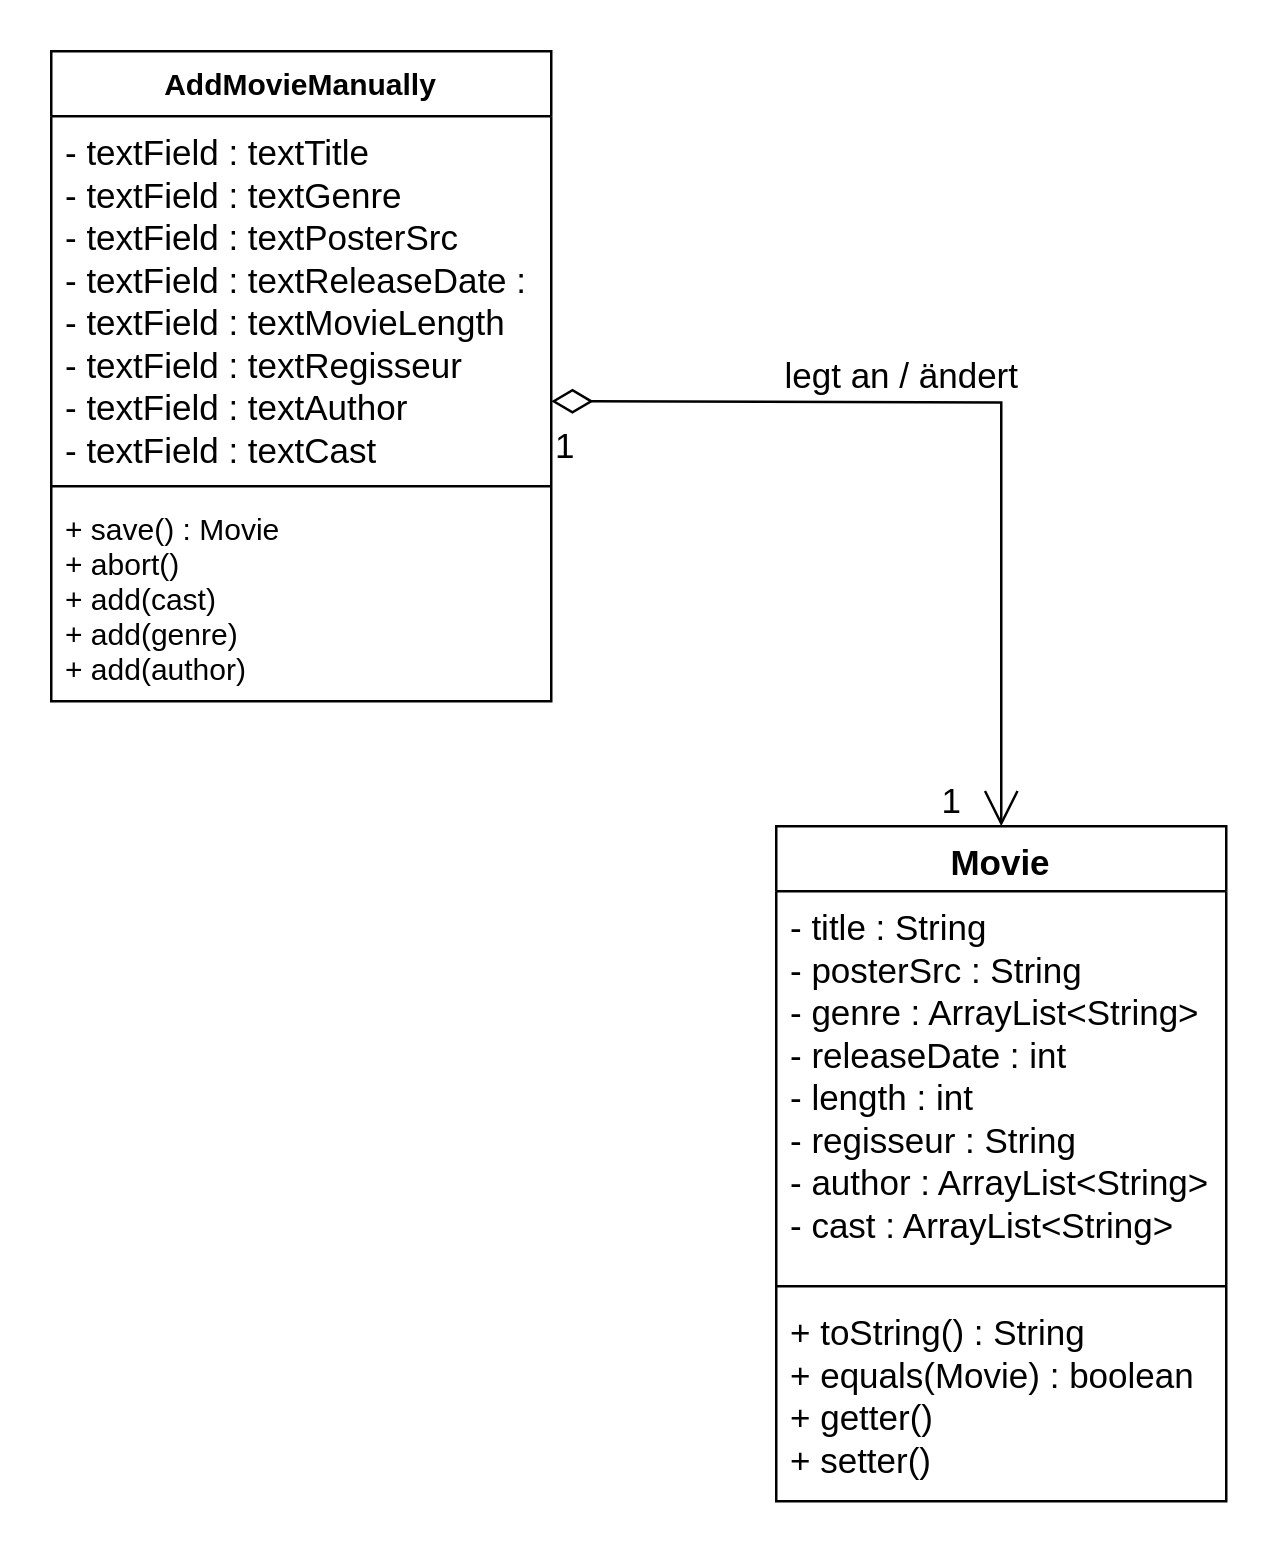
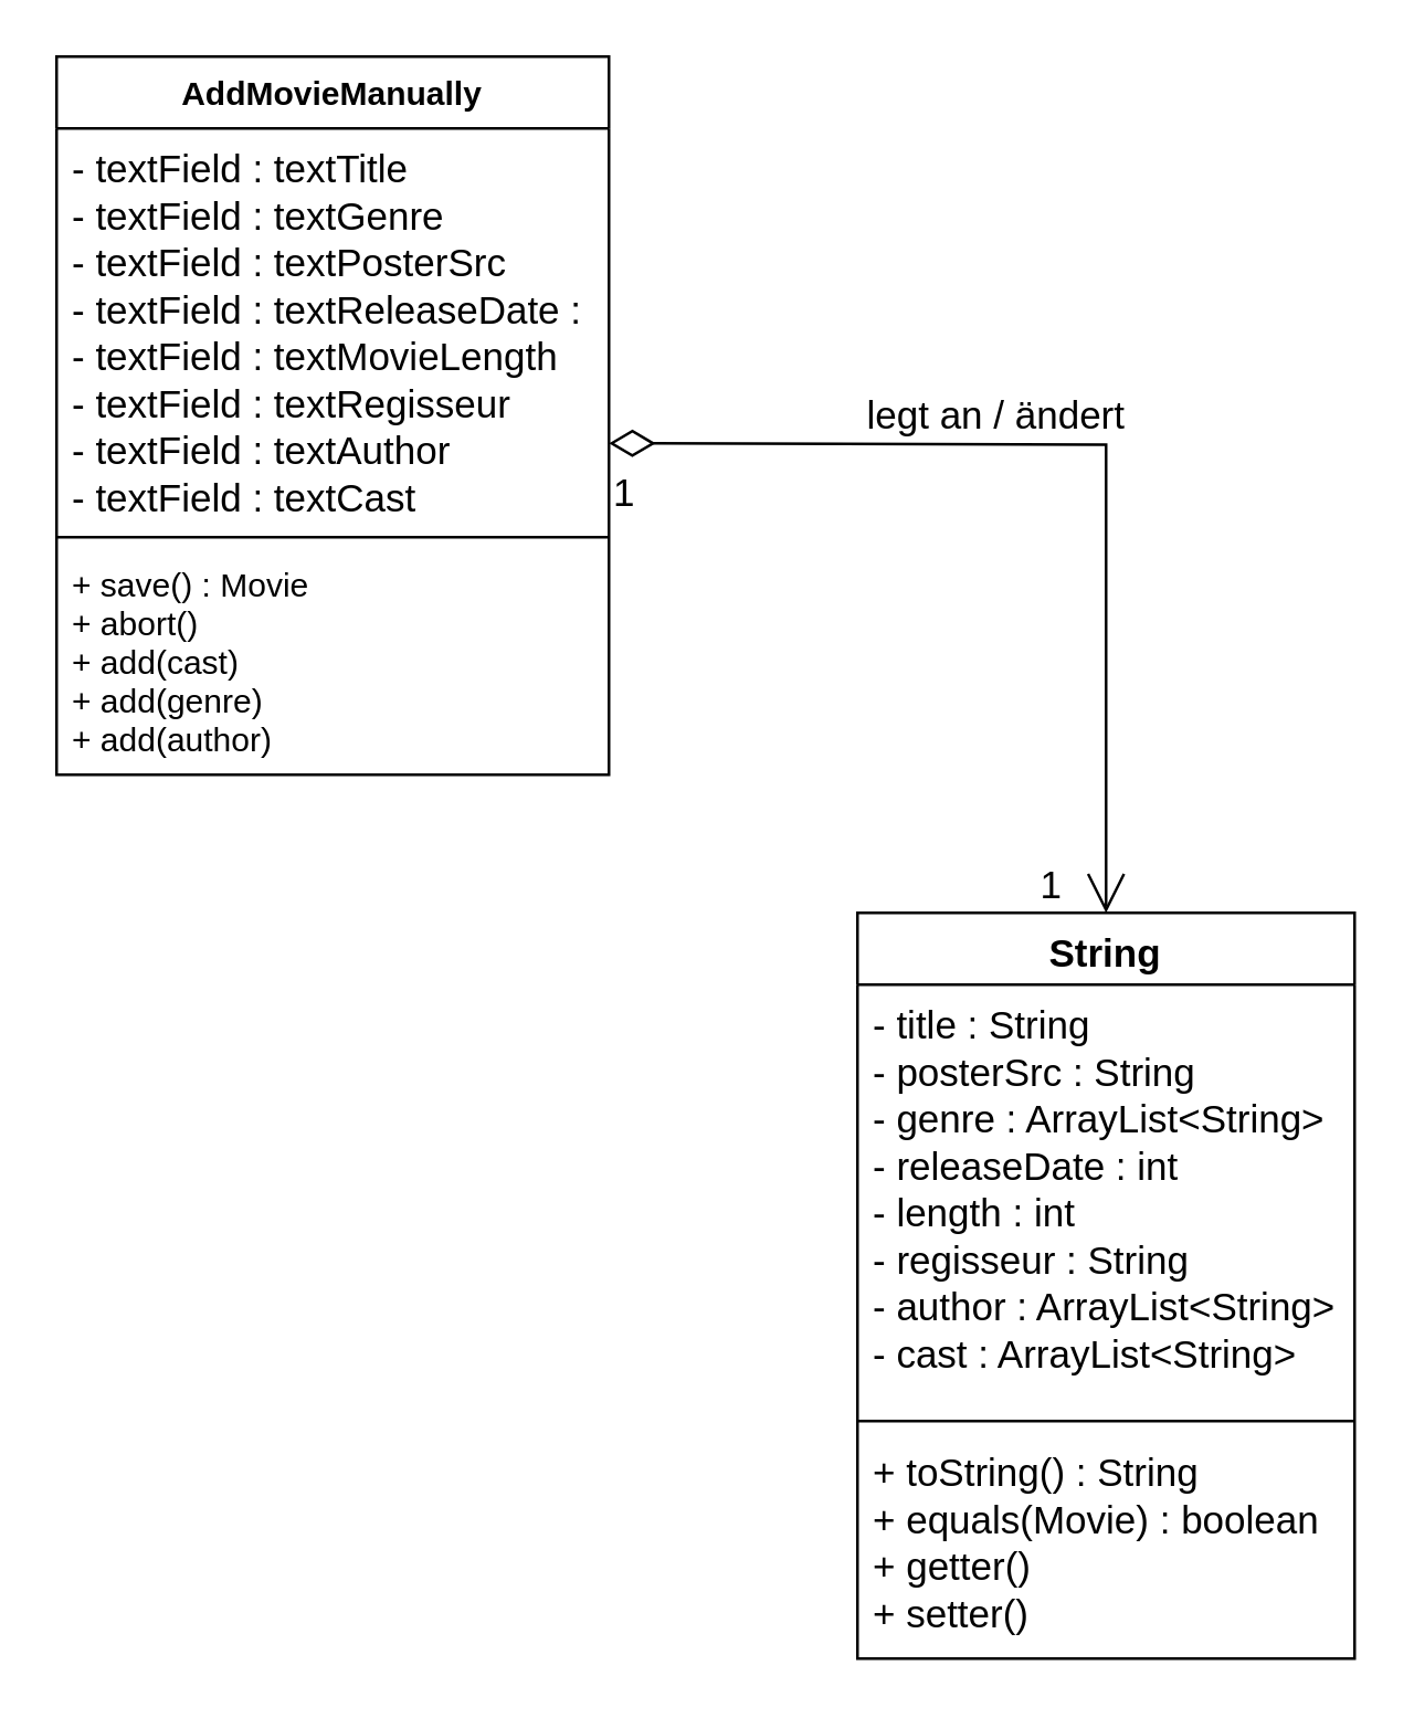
- <mxCell id="6" value="Movie" style="swimlane;fontStyle=1;align=center;verticalAlign=top;childLayout=stackLayout;horizontal=1;startSize=26;horizontalStack=0;resizeParent=1;resizeParentMax=0;resizeLast=0;collapsible=1;marginBottom=0;fontSize=14;" parent="1" vertex="1"><mxGeometry x="310" y="330" width="180" height="270" as="geometry" /></mxCell>
+ <mxCell id="6" value="String" style="swimlane;fontStyle=1;align=center;verticalAlign=top;childLayout=stackLayout;horizontal=1;startSize=26;horizontalStack=0;resizeParent=1;resizeParentMax=0;resizeLast=0;collapsible=1;marginBottom=0;fontSize=14;" parent="1" vertex="1"><mxGeometry x="310" y="330" width="180" height="270" as="geometry" /></mxCell>
